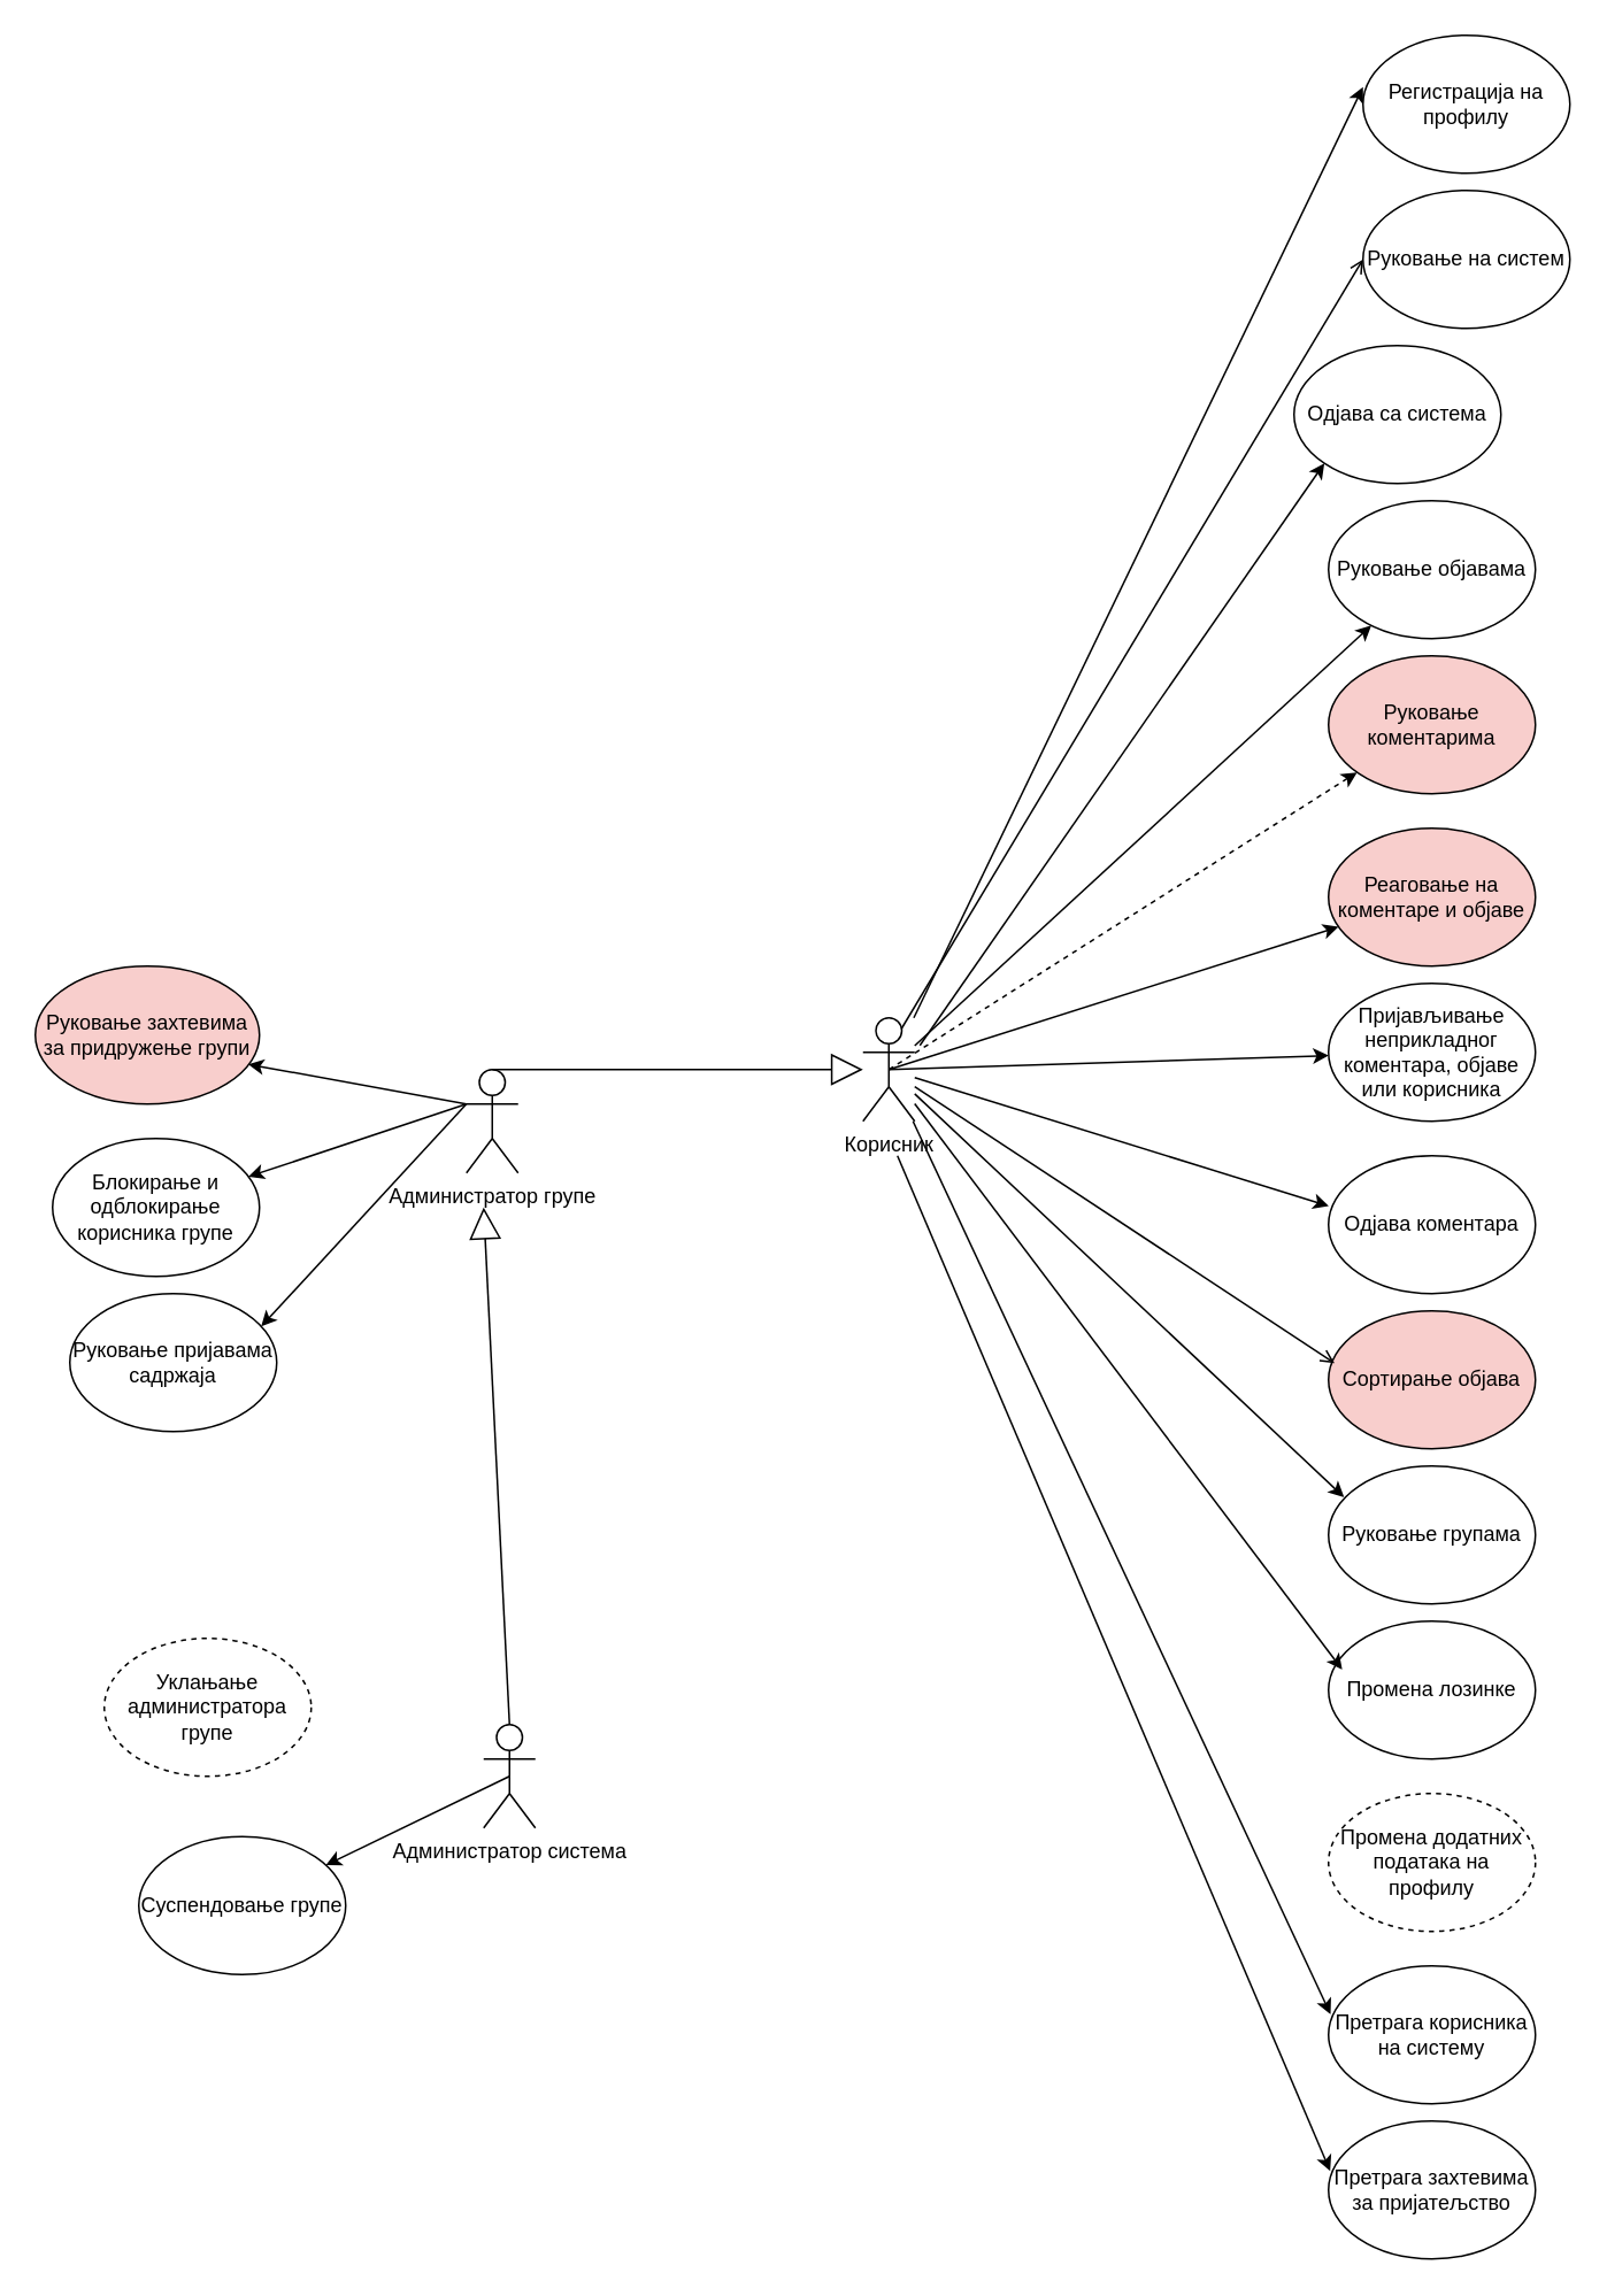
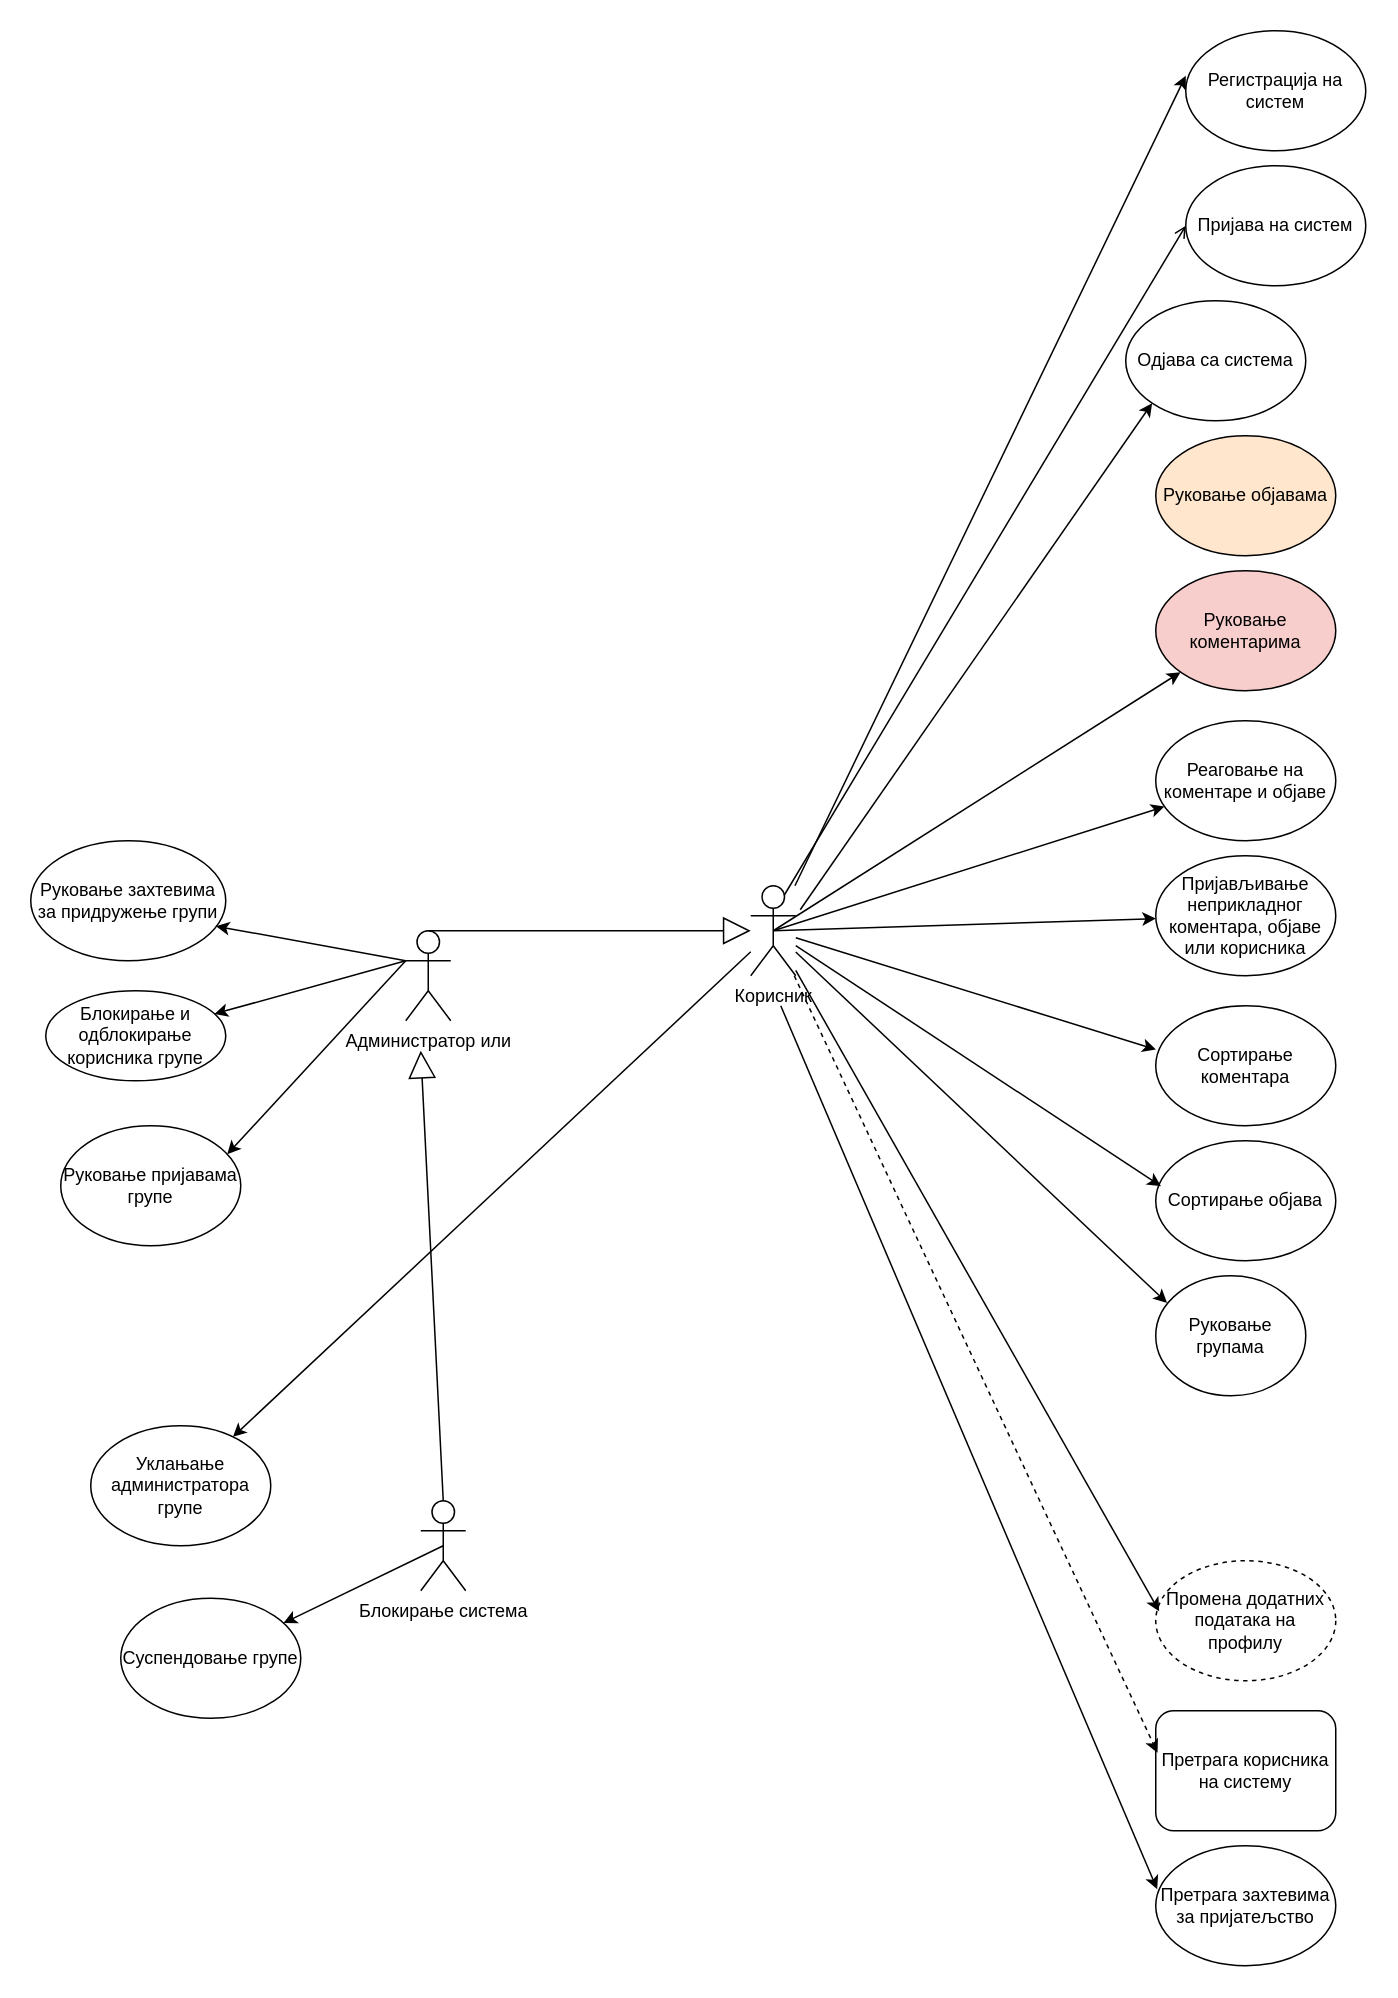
- <mxCell id="5" value="Регистрација на профилу" style="ellipse;whiteSpace=wrap;html=1;" parent="1" vertex="1"><mxGeometry x="790" y="20" width="120" height="80" as="geometry" /></mxCell>
+ <mxCell id="5" value="Регистрација на систем" style="ellipse;whiteSpace=wrap;html=1;" parent="1" vertex="1"><mxGeometry x="790" y="20" width="120" height="80" as="geometry" /></mxCell>
- <mxCell id="6" value="Руковање на систем" style="ellipse;whiteSpace=wrap;html=1;" parent="1" vertex="1"><mxGeometry x="790" y="110" width="120" height="80" as="geometry" /></mxCell>
+ <mxCell id="6" value="Пријава на систем" style="ellipse;whiteSpace=wrap;html=1;" parent="1" vertex="1"><mxGeometry x="790" y="110" width="120" height="80" as="geometry" /></mxCell>
- <mxCell id="7" value="Руковање објавама" style="ellipse;whiteSpace=wrap;html=1;" parent="1" vertex="1"><mxGeometry x="770" y="290" width="120" height="80" as="geometry" /></mxCell>
+ <mxCell id="7" value="Руковање објавама" style="ellipse;whiteSpace=wrap;html=1;fillColor=#ffe6cc;" parent="1" vertex="1"><mxGeometry x="770" y="290" width="120" height="80" as="geometry" /></mxCell>
- <mxCell id="23" value="" style="endArrow=classic;html=1;rounded=0;" parent="1" source="2" target="7" edge="1"><mxGeometry width="50" height="50" relative="1" as="geometry"><mxPoint x="533" y="606" as="sourcePoint" /><mxPoint x="780" y="240" as="targetPoint" /></mxGeometry></mxCell>
+ <mxCell id="23" value="" style="endArrow=classic;html=1;rounded=0;" parent="1" source="2" target="19" edge="1"><mxGeometry width="50" height="50" relative="1" as="geometry"><mxPoint x="533" y="606" as="sourcePoint" /><mxPoint x="780" y="240" as="targetPoint" /></mxGeometry></mxCell>
- <mxCell id="9" value="Реаговање на коментаре и објаве" style="ellipse;whiteSpace=wrap;html=1;fillColor=#f8cecc;" parent="1" vertex="1"><mxGeometry x="770" y="480" width="120" height="80" as="geometry" /></mxCell>
+ <mxCell id="9" value="Реаговање на коментаре и објаве" style="ellipse;whiteSpace=wrap;html=1;" parent="1" vertex="1"><mxGeometry x="770" y="480" width="120" height="80" as="geometry" /></mxCell>
- <mxCell id="24" value="" style="endArrow=classic;html=1;rounded=0;exitX=0.5;exitY=0.5;exitDx=0;exitDy=0;exitPerimeter=0;dashed=1;" parent="1" source="2" target="8" edge="1"><mxGeometry width="50" height="50" relative="1" as="geometry"><mxPoint x="540" y="616" as="sourcePoint" /><mxPoint x="805" y="372" as="targetPoint" /></mxGeometry></mxCell>
+ <mxCell id="24" value="" style="endArrow=classic;html=1;rounded=0;exitX=0.5;exitY=0.5;exitDx=0;exitDy=0;exitPerimeter=0;" parent="1" source="2" target="8" edge="1"><mxGeometry width="50" height="50" relative="1" as="geometry"><mxPoint x="540" y="616" as="sourcePoint" /><mxPoint x="805" y="372" as="targetPoint" /></mxGeometry></mxCell>
- <mxCell id="18" value="Руковање захтевима за придружење групи" style="ellipse;whiteSpace=wrap;html=1;fillColor=#f8cecc;" parent="1" vertex="1"><mxGeometry x="20" y="560" width="130" height="80" as="geometry" /></mxCell>
+ <mxCell id="18" value="Руковање захтевима за придружење групи" style="ellipse;whiteSpace=wrap;html=1;" parent="1" vertex="1"><mxGeometry x="20" y="560" width="130" height="80" as="geometry" /></mxCell>
- <mxCell id="3" value="Администратор групе" style="shape=umlActor;verticalLabelPosition=bottom;verticalAlign=top;html=1;outlineConnect=0;" parent="1" vertex="1"><mxGeometry x="270" y="620" width="30" height="60" as="geometry" /></mxCell>
+ <mxCell id="3" value="Администратор или" style="shape=umlActor;verticalLabelPosition=bottom;verticalAlign=top;html=1;outlineConnect=0;" parent="1" vertex="1"><mxGeometry x="270" y="620" width="30" height="60" as="geometry" /></mxCell>
- <mxCell id="17" value="Блокирање и одблокирање корисника групе" style="ellipse;whiteSpace=wrap;html=1;" parent="1" vertex="1"><mxGeometry x="30" y="660" width="120" height="80" as="geometry" /></mxCell>
+ <mxCell id="17" value="Блокирање и одблокирање корисника групе" style="ellipse;whiteSpace=wrap;html=1;" parent="1" vertex="1"><mxGeometry x="30" y="660" width="120" height="60" as="geometry" /></mxCell>
- <mxCell id="10" value="Oдјава коментара" style="ellipse;whiteSpace=wrap;html=1;" parent="1" vertex="1"><mxGeometry x="770" y="670" width="120" height="80" as="geometry" /></mxCell>
+ <mxCell id="10" value="Сортирање коментара" style="ellipse;whiteSpace=wrap;html=1;" parent="1" vertex="1"><mxGeometry x="770" y="670" width="120" height="80" as="geometry" /></mxCell>
- <mxCell id="28" value="" style="endArrow=open;html=1;rounded=0;entryX=0.029;entryY=0.379;entryDx=0;entryDy=0;entryPerimeter=0;" parent="1" source="2" target="11" edge="1"><mxGeometry width="50" height="50" relative="1" as="geometry"><mxPoint x="540" y="635" as="sourcePoint" /><mxPoint x="780" y="709" as="targetPoint" /></mxGeometry></mxCell>
+ <mxCell id="28" value="" style="endArrow=classic;html=1;rounded=0;entryX=0.029;entryY=0.379;entryDx=0;entryDy=0;entryPerimeter=0;" parent="1" source="2" target="11" edge="1"><mxGeometry width="50" height="50" relative="1" as="geometry"><mxPoint x="540" y="635" as="sourcePoint" /><mxPoint x="780" y="709" as="targetPoint" /></mxGeometry></mxCell>
- <mxCell id="42" value="Руковање пријавама садржаја" style="ellipse;whiteSpace=wrap;html=1;" vertex="1" parent="1"><mxGeometry x="40" y="750" width="120" height="80" as="geometry" /></mxCell>
+ <mxCell id="42" value="Руковање пријавама групе" style="ellipse;whiteSpace=wrap;html=1;" vertex="1" parent="1"><mxGeometry x="40" y="750" width="120" height="80" as="geometry" /></mxCell>
- <mxCell id="11" value="Сортирање објава" style="ellipse;whiteSpace=wrap;html=1;fillColor=#f8cecc;" parent="1" vertex="1"><mxGeometry x="770" y="760" width="120" height="80" as="geometry" /></mxCell>
+ <mxCell id="11" value="Сортирање објава" style="ellipse;whiteSpace=wrap;html=1;" parent="1" vertex="1"><mxGeometry x="770" y="760" width="120" height="80" as="geometry" /></mxCell>
- <mxCell id="30" value="" style="endArrow=classic;html=1;rounded=0;entryX=0.066;entryY=0.351;entryDx=0;entryDy=0;entryPerimeter=0;" parent="1" source="2" target="14" edge="1"><mxGeometry width="50" height="50" relative="1" as="geometry"><mxPoint x="540" y="644" as="sourcePoint" /><mxPoint x="789" y="878" as="targetPoint" /></mxGeometry></mxCell>
+ <mxCell id="31" value="" style="endArrow=classic;html=1;rounded=0;entryX=0.019;entryY=0.421;entryDx=0;entryDy=0;entryPerimeter=0;" parent="1" source="2" target="15" edge="1"><mxGeometry width="50" height="50" relative="1" as="geometry"><mxPoint x="540" y="650" as="sourcePoint" /><mxPoint x="788" y="978" as="targetPoint" /></mxGeometry></mxCell>
- <mxCell id="12" value="Руковање групама" style="ellipse;whiteSpace=wrap;html=1;" parent="1" vertex="1"><mxGeometry x="770" y="850" width="120" height="80" as="geometry" /></mxCell>
+ <mxCell id="12" value="Руковање групама" style="ellipse;whiteSpace=wrap;html=1;" parent="1" vertex="1"><mxGeometry x="770" y="850" width="100" height="80" as="geometry" /></mxCell>
- <mxCell id="32" value="" style="endArrow=classic;html=1;rounded=0;entryX=0.01;entryY=0.351;entryDx=0;entryDy=0;entryPerimeter=0;" parent="1" target="16" edge="1" source="2"><mxGeometry width="50" height="50" relative="1" as="geometry"><mxPoint x="510" y="670" as="sourcePoint" /><mxPoint x="782" y="1084" as="targetPoint" /></mxGeometry></mxCell>
+ <mxCell id="32" value="" style="endArrow=classic;html=1;rounded=0;entryX=0.01;entryY=0.351;entryDx=0;entryDy=0;entryPerimeter=0;dashed=1;" parent="1" target="16" edge="1" source="2"><mxGeometry width="50" height="50" relative="1" as="geometry"><mxPoint x="510" y="670" as="sourcePoint" /><mxPoint x="782" y="1084" as="targetPoint" /></mxGeometry></mxCell>
- <mxCell id="14" value="Промена лозинке" style="ellipse;whiteSpace=wrap;html=1;" parent="1" vertex="1"><mxGeometry x="770" y="940" width="120" height="80" as="geometry" /></mxCell>
- <mxCell id="19" value="Уклањање администратора групе" style="ellipse;whiteSpace=wrap;html=1;dashed=1;" parent="1" vertex="1"><mxGeometry x="60" y="950" width="120" height="80" as="geometry" /></mxCell>
+ <mxCell id="19" value="Уклањање администратора групе" style="ellipse;whiteSpace=wrap;html=1;" parent="1" vertex="1"><mxGeometry x="60" y="950" width="120" height="80" as="geometry" /></mxCell>
- <mxCell id="4" value="Администратор система" style="shape=umlActor;verticalLabelPosition=bottom;verticalAlign=top;html=1;outlineConnect=0;" parent="1" vertex="1"><mxGeometry x="280" y="1000" width="30" height="60" as="geometry" /></mxCell>
+ <mxCell id="4" value="Блокирање система" style="shape=umlActor;verticalLabelPosition=bottom;verticalAlign=top;html=1;outlineConnect=0;" parent="1" vertex="1"><mxGeometry x="280" y="1000" width="30" height="60" as="geometry" /></mxCell>
- <mxCell id="16" value="Претрага корисника на систему" style="ellipse;whiteSpace=wrap;html=1;" parent="1" vertex="1"><mxGeometry x="770" y="1140" width="120" height="80" as="geometry" /></mxCell>
+ <mxCell id="16" value="Претрага корисника на систему" style="whiteSpace=wrap;html=1;rounded=1;" parent="1" vertex="1"><mxGeometry x="770" y="1140" width="120" height="80" as="geometry" /></mxCell>
